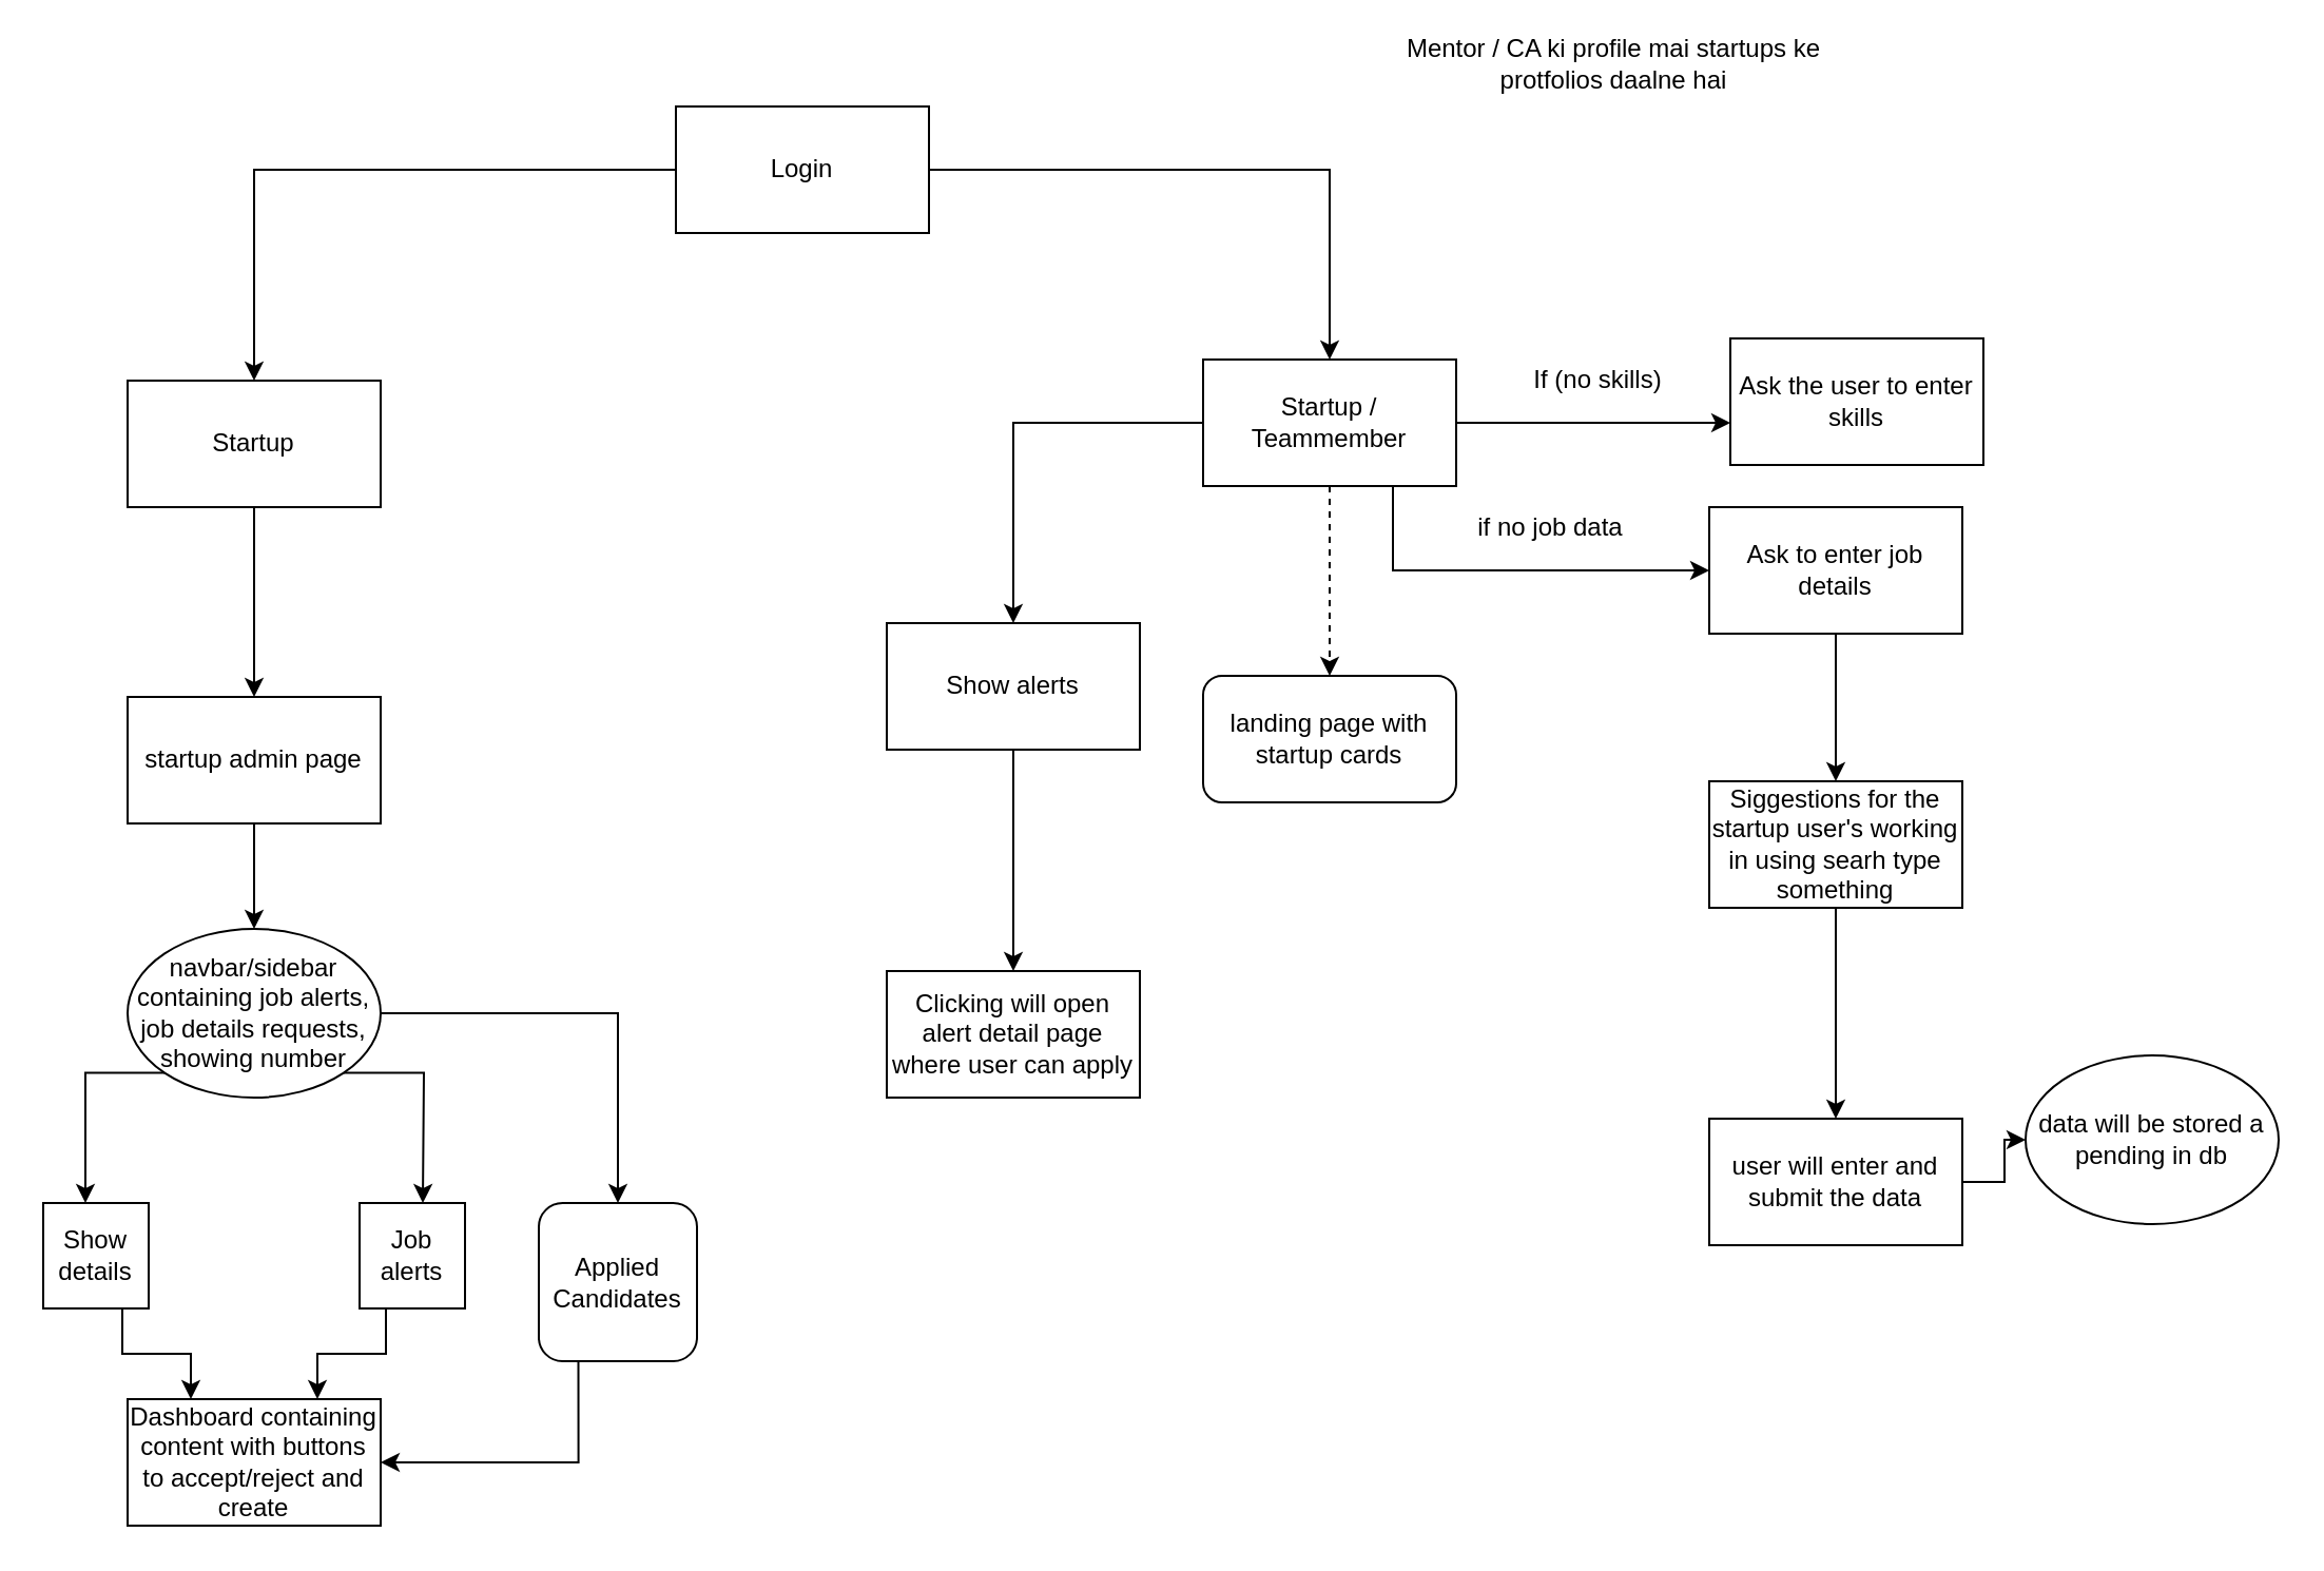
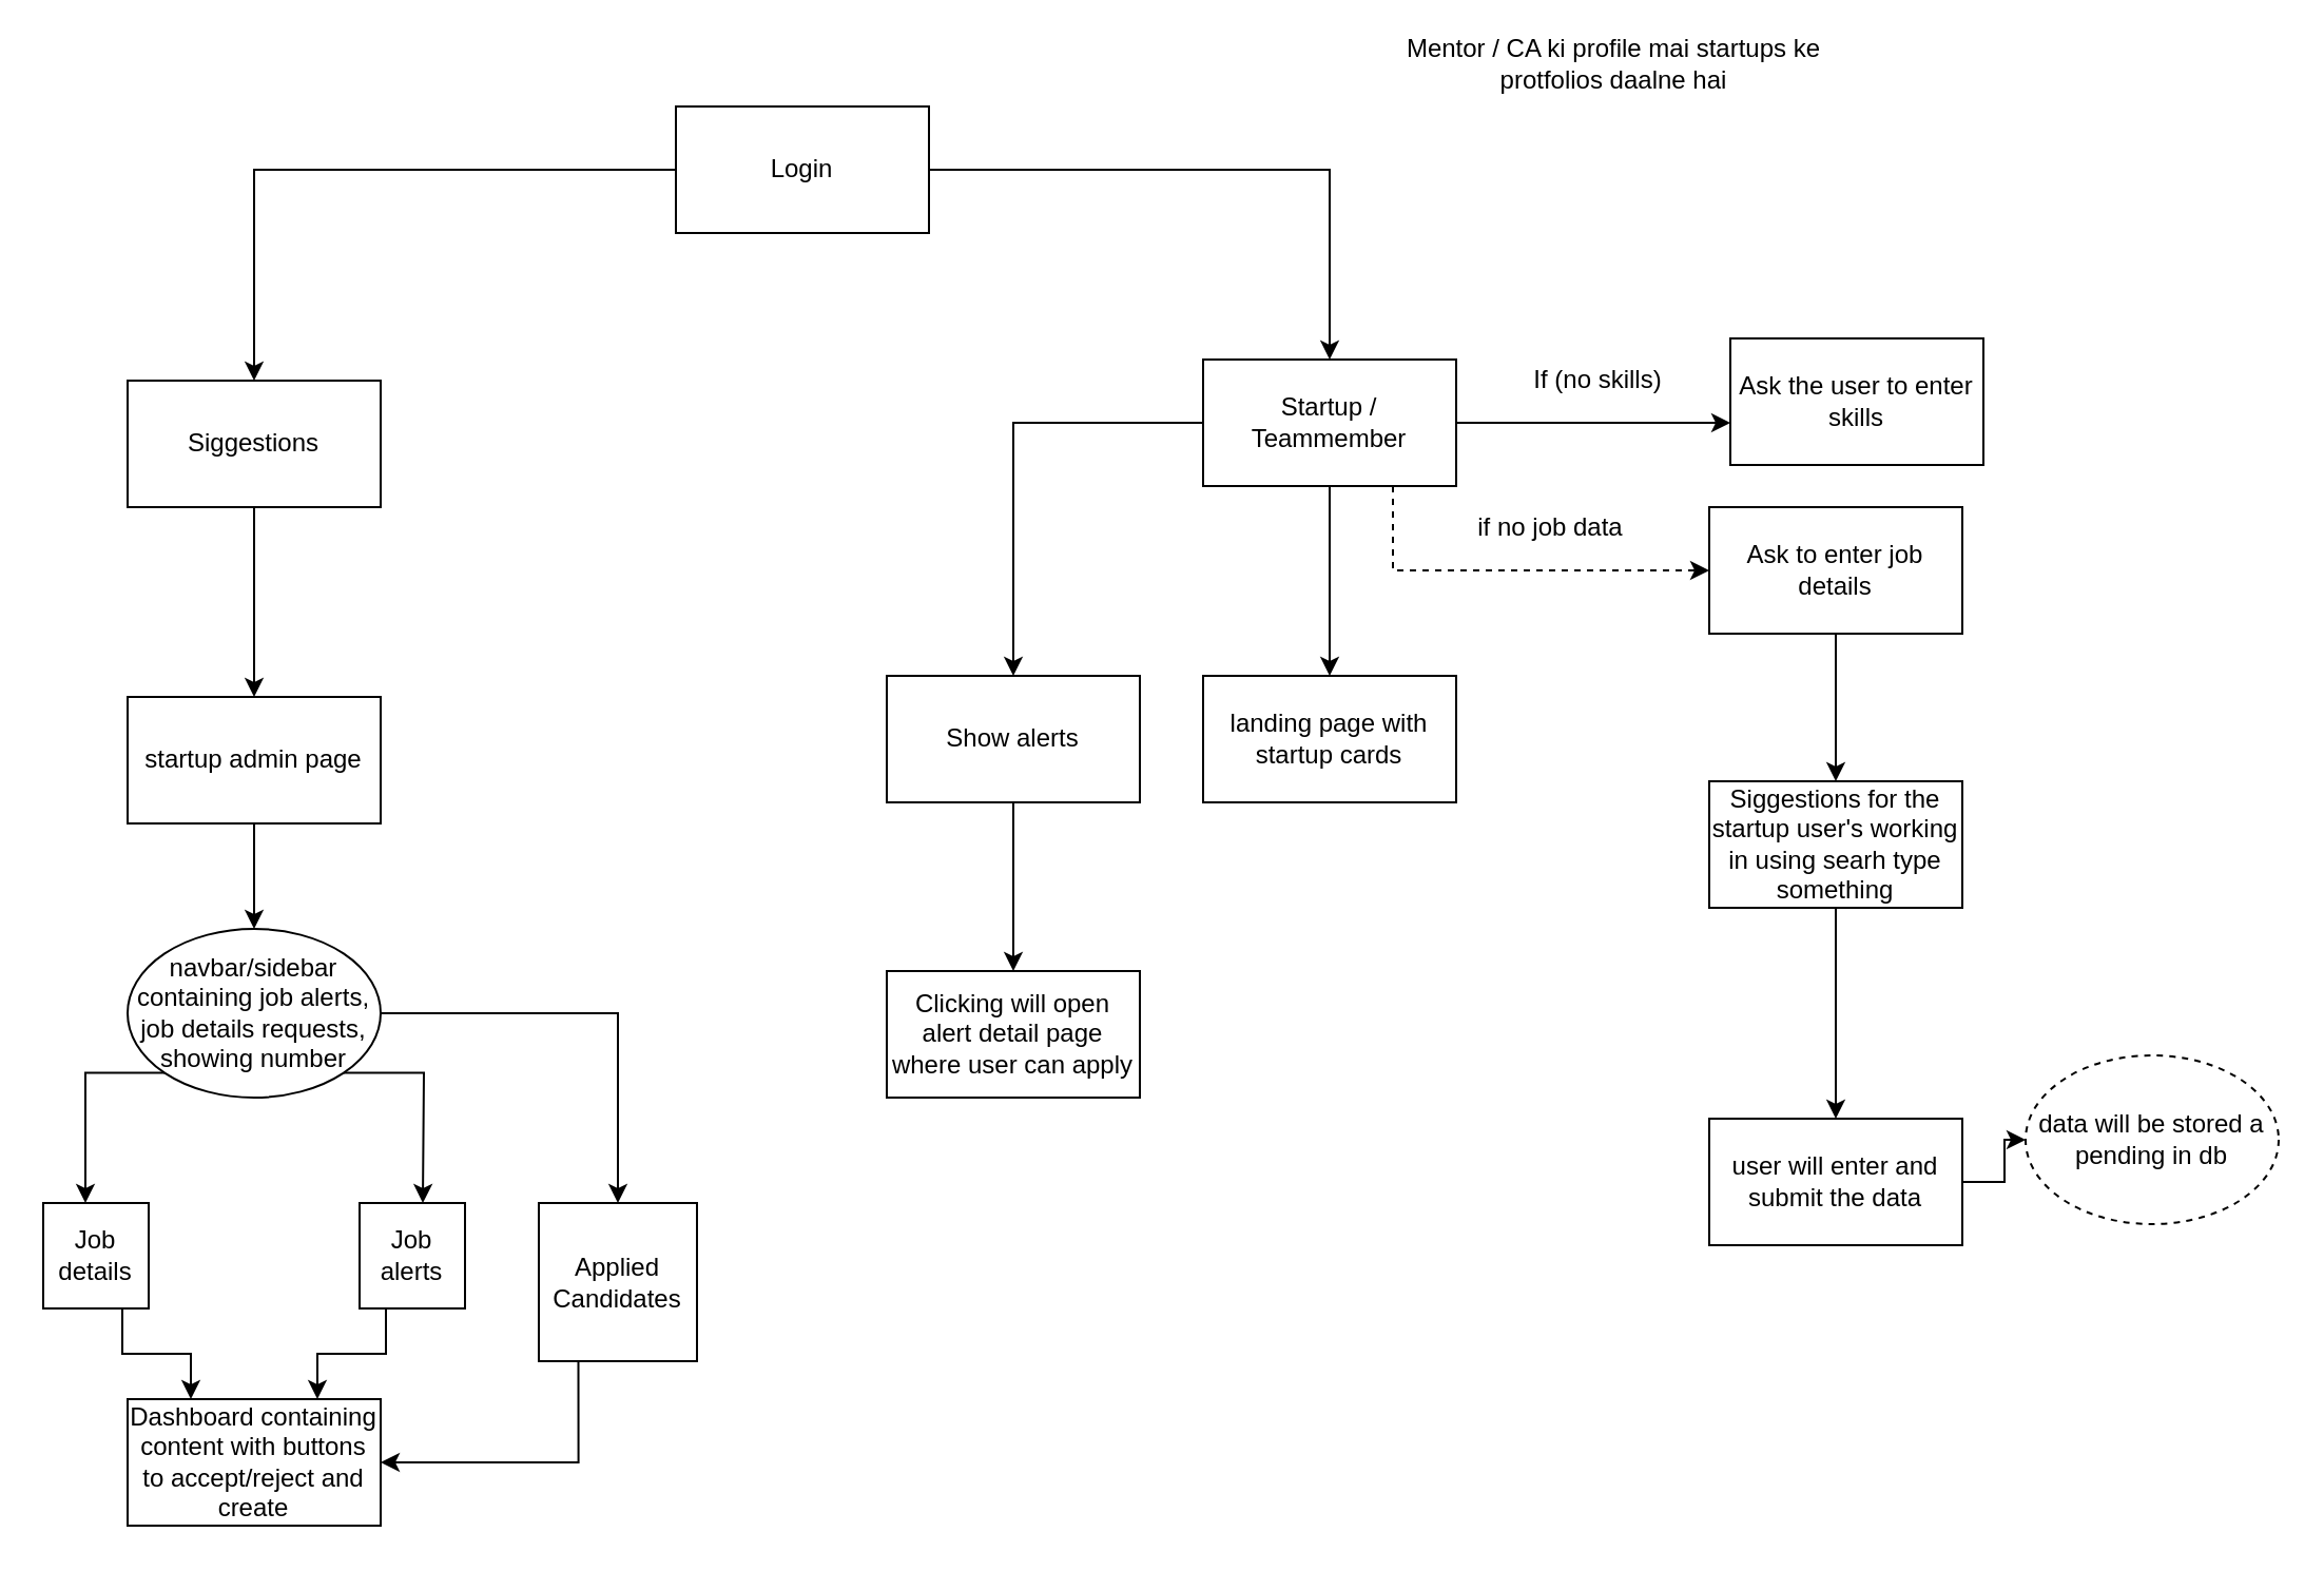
- <mxCell id="6" value="Startup" style="rounded=0;whiteSpace=wrap;html=1;" parent="1" vertex="1"><mxGeometry x="60" y="180" width="120" height="60" as="geometry" /></mxCell>
+ <mxCell id="6" value="Siggestions" style="rounded=0;whiteSpace=wrap;html=1;" parent="1" vertex="1"><mxGeometry x="60" y="180" width="120" height="60" as="geometry" /></mxCell>
- <mxCell id="8" style="edgeStyle=orthogonalEdgeStyle;rounded=0;orthogonalLoop=1;jettySize=auto;html=1;exitX=0.75;exitY=1;exitDx=0;exitDy=0;entryX=0;entryY=0.5;entryDx=0;entryDy=0;" edge="1" parent="1" source="11" target="16"><mxGeometry relative="1" as="geometry" /></mxCell>
+ <mxCell id="8" style="edgeStyle=orthogonalEdgeStyle;rounded=0;orthogonalLoop=1;jettySize=auto;html=1;exitX=0.75;exitY=1;exitDx=0;exitDy=0;entryX=0;entryY=0.5;entryDx=0;entryDy=0;dashed=1;" edge="1" parent="1" source="11" target="16"><mxGeometry relative="1" as="geometry" /></mxCell>
- <mxCell id="7" style="edgeStyle=orthogonalEdgeStyle;rounded=0;orthogonalLoop=1;jettySize=auto;html=1;dashed=1;" parent="1" source="11" target="14" edge="1"><mxGeometry relative="1" as="geometry" /></mxCell>
+ <mxCell id="7" style="edgeStyle=orthogonalEdgeStyle;rounded=0;orthogonalLoop=1;jettySize=auto;html=1;" parent="1" source="11" target="14" edge="1"><mxGeometry relative="1" as="geometry" /></mxCell>
- <mxCell id="35" value="Show alerts" style="rounded=0;whiteSpace=wrap;html=1;" vertex="1" parent="1"><mxGeometry x="420" y="295" width="120" height="60" as="geometry" /></mxCell>
+ <mxCell id="35" value="Show alerts" style="rounded=0;whiteSpace=wrap;html=1;" vertex="1" parent="1"><mxGeometry x="420" y="320" width="120" height="60" as="geometry" /></mxCell>
- <mxCell id="14" value="landing page with startup cards" style="whiteSpace=wrap;html=1;rounded=1;" parent="1" vertex="1"><mxGeometry x="570" y="320" width="120" height="60" as="geometry" /></mxCell>
+ <mxCell id="14" value="landing page with startup cards" style="rounded=0;whiteSpace=wrap;html=1;" parent="1" vertex="1"><mxGeometry x="570" y="320" width="120" height="60" as="geometry" /></mxCell>
- <mxCell id="22" value="data will be stored a pending in db" style="ellipse;whiteSpace=wrap;html=1;" vertex="1" parent="1"><mxGeometry x="960" y="500" width="120" height="80" as="geometry" /></mxCell>
+ <mxCell id="22" value="data will be stored a pending in db" style="ellipse;whiteSpace=wrap;html=1;dashed=1;" vertex="1" parent="1"><mxGeometry x="960" y="500" width="120" height="80" as="geometry" /></mxCell>
- <mxCell id="28" value="Show details" style="whiteSpace=wrap;html=1;aspect=fixed;" vertex="1" parent="1"><mxGeometry x="20" y="570" width="50" height="50" as="geometry" /></mxCell>
+ <mxCell id="28" value="Job details" style="whiteSpace=wrap;html=1;aspect=fixed;" vertex="1" parent="1"><mxGeometry x="20" y="570" width="50" height="50" as="geometry" /></mxCell>
- <mxCell id="33" value="Applied&lt;br&gt;Candidates" style="whiteSpace=wrap;html=1;aspect=fixed;rounded=1;" vertex="1" parent="1"><mxGeometry x="255" y="570" width="75" height="75" as="geometry" /></mxCell>
+ <mxCell id="33" value="Applied&lt;br&gt;Candidates" style="whiteSpace=wrap;html=1;aspect=fixed;" vertex="1" parent="1"><mxGeometry x="255" y="570" width="75" height="75" as="geometry" /></mxCell>
